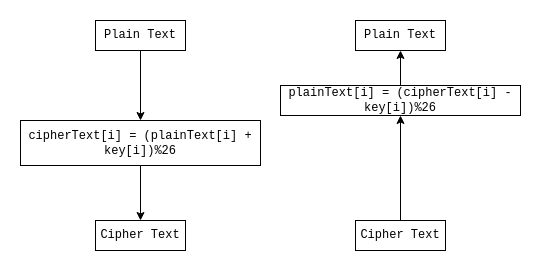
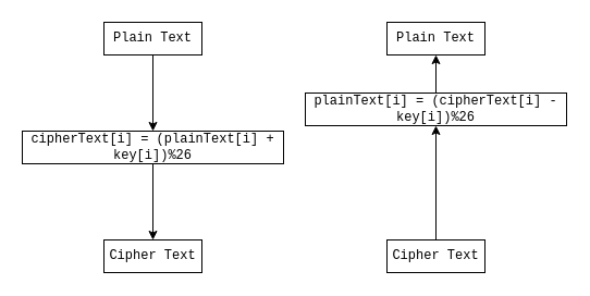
- <mxCell id="5" value="cipherText[i] = (plainText[i] + key[i])%26" style="rounded=0;whiteSpace=wrap;html=1;fontFamily=Courier New;" vertex="1" parent="1"><mxGeometry x="20" y="120" width="240" height="45" as="geometry" /></mxCell>
+ <mxCell id="5" value="cipherText[i] = (plainText[i] + key[i])%26" style="rounded=0;whiteSpace=wrap;html=1;fontFamily=Courier New;" vertex="1" parent="1"><mxGeometry x="20" y="120" width="240" height="30" as="geometry" /></mxCell>
